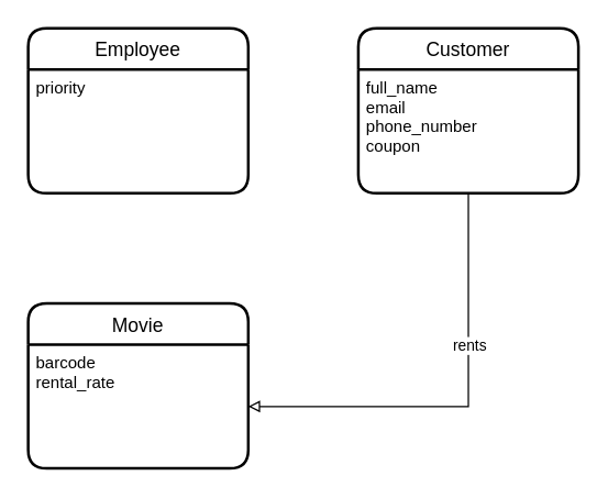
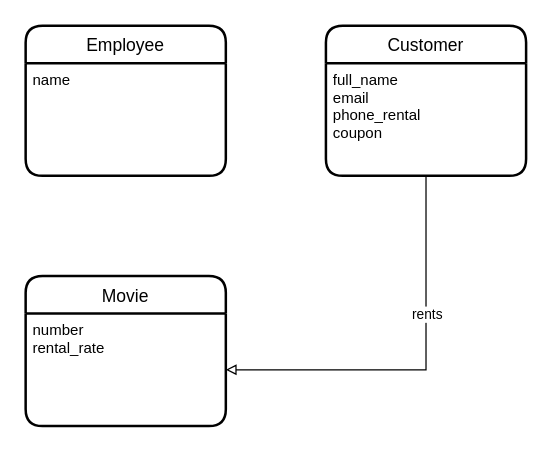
- <mxCell id="3" value="priority" style="align=left;strokeColor=none;fillColor=none;spacingLeft=4;fontSize=12;verticalAlign=top;resizable=0;rotatable=0;part=1;" vertex="1" parent="2"><mxGeometry y="30" width="160" height="90" as="geometry" /></mxCell>
+ <mxCell id="3" value="name" style="align=left;strokeColor=none;fillColor=none;spacingLeft=4;fontSize=12;verticalAlign=top;resizable=0;rotatable=0;part=1;" vertex="1" parent="2"><mxGeometry y="30" width="160" height="90" as="geometry" /></mxCell>
- <mxCell id="7" value="full_name&#10;email&#10;phone_number&#10;coupon" style="align=left;strokeColor=none;fillColor=none;spacingLeft=4;fontSize=12;verticalAlign=top;resizable=0;rotatable=0;part=1;" vertex="1" parent="6"><mxGeometry y="30" width="160" height="90" as="geometry" /></mxCell>
+ <mxCell id="7" value="full_name&#10;email&#10;phone_rental&#10;coupon" style="align=left;strokeColor=none;fillColor=none;spacingLeft=4;fontSize=12;verticalAlign=top;resizable=0;rotatable=0;part=1;" vertex="1" parent="6"><mxGeometry y="30" width="160" height="90" as="geometry" /></mxCell>
- <mxCell id="5" value="barcode&#10;rental_rate" style="align=left;strokeColor=none;fillColor=none;spacingLeft=4;fontSize=12;verticalAlign=top;resizable=0;rotatable=0;part=1;" vertex="1" parent="4"><mxGeometry y="30" width="160" height="90" as="geometry" /></mxCell>
+ <mxCell id="5" value="number&#10;rental_rate" style="align=left;strokeColor=none;fillColor=none;spacingLeft=4;fontSize=12;verticalAlign=top;resizable=0;rotatable=0;part=1;" vertex="1" parent="4"><mxGeometry y="30" width="160" height="90" as="geometry" /></mxCell>
